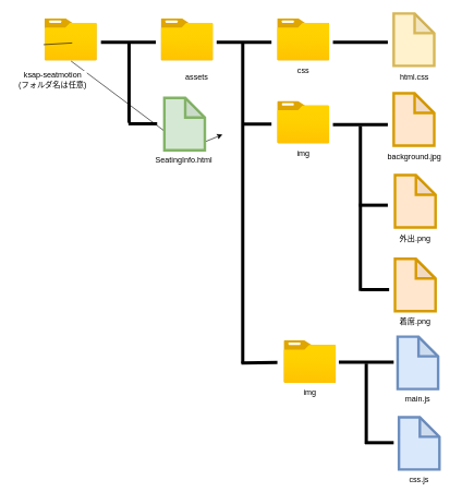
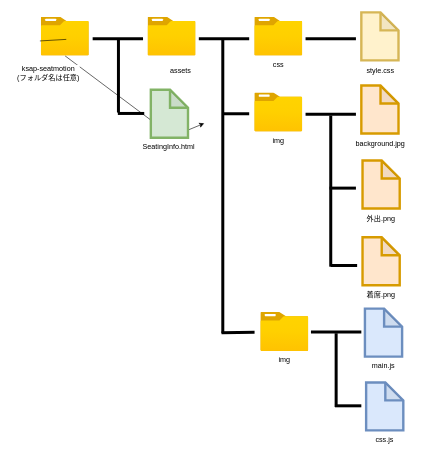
- <mxCell id="6" value="html.css" style="text;html=1;strokeColor=none;fillColor=none;align=center;verticalAlign=middle;whiteSpace=wrap;rounded=0;labelBackgroundColor=#FFFFFF;fontColor=#000000;" parent="1" vertex="1"><mxGeometry x="604" y="102" width="60" height="30" as="geometry" /></mxCell>
+ <mxCell id="6" value="style.css" style="text;html=1;strokeColor=none;fillColor=none;align=center;verticalAlign=middle;whiteSpace=wrap;rounded=0;labelBackgroundColor=#FFFFFF;fontColor=#000000;" parent="1" vertex="1"><mxGeometry x="604" y="102" width="60" height="30" as="geometry" /></mxCell>
